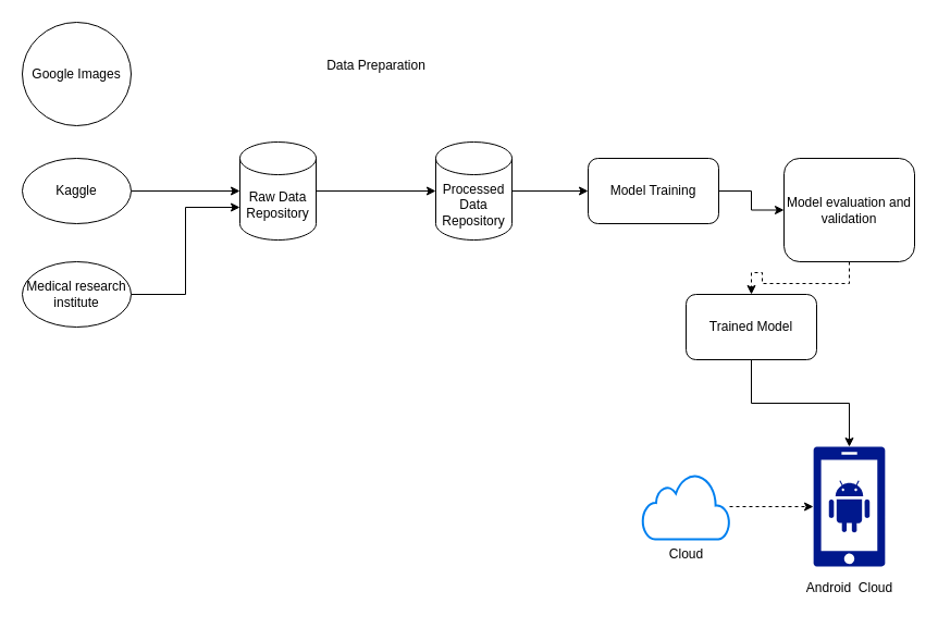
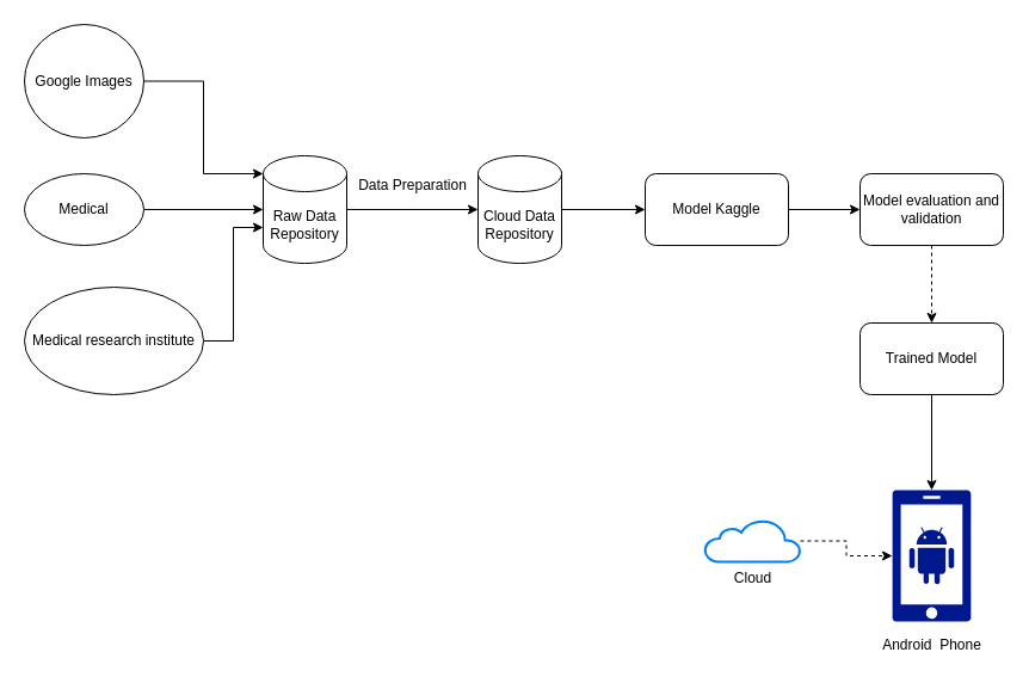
- <mxCell id="21" value="Data Preparation" style="text;html=1;align=center;verticalAlign=middle;resizable=0;points=[];autosize=1;strokeColor=none;fillColor=none;" vertex="1" parent="1"><mxGeometry x="290" y="45" width="110" height="30" as="geometry" /></mxCell>
+ <mxCell id="21" value="Data Preparation" style="text;html=1;align=center;verticalAlign=middle;resizable=0;points=[];autosize=1;strokeColor=none;fillColor=none;" vertex="1" parent="1"><mxGeometry x="290" y="140" width="110" height="30" as="geometry" /></mxCell>
+ <mxCell id="2" value="" style="edgeStyle=orthogonalEdgeStyle;rounded=0;orthogonalLoop=1;jettySize=auto;html=1;entryX=0;entryY=0;entryDx=0;entryDy=15;entryPerimeter=0;" edge="1" parent="1" source="3" target="8"><mxGeometry relative="1" as="geometry"><mxPoint x="210" y="50" as="targetPoint" /></mxGeometry></mxCell>
- <mxCell id="5" value="Kaggle" style="ellipse;whiteSpace=wrap;html=1;" vertex="1" parent="1"><mxGeometry x="20" y="145" width="100" height="60" as="geometry" /></mxCell>
+ <mxCell id="5" value="Medical" style="ellipse;whiteSpace=wrap;html=1;" vertex="1" parent="1"><mxGeometry x="20" y="145" width="100" height="60" as="geometry" /></mxCell>
- <mxCell id="13" value="Model Training" style="rounded=1;whiteSpace=wrap;html=1;" vertex="1" parent="1"><mxGeometry x="540" y="145" width="120" height="60" as="geometry" /></mxCell>
+ <mxCell id="13" value="Model Kaggle" style="rounded=1;whiteSpace=wrap;html=1;" vertex="1" parent="1"><mxGeometry x="540" y="145" width="120" height="60" as="geometry" /></mxCell>
- <mxCell id="10" value="Processed Data Repository" style="shape=cylinder3;whiteSpace=wrap;html=1;boundedLbl=1;backgroundOutline=1;size=15;" vertex="1" parent="1"><mxGeometry x="400" y="130" width="70" height="90" as="geometry" /></mxCell>
+ <mxCell id="10" value="Cloud Data Repository" style="shape=cylinder3;whiteSpace=wrap;html=1;boundedLbl=1;backgroundOutline=1;size=15;" vertex="1" parent="1"><mxGeometry x="400" y="130" width="70" height="90" as="geometry" /></mxCell>
- <mxCell id="15" value="Model evaluation and validation" style="rounded=1;whiteSpace=wrap;html=1;" vertex="1" parent="1"><mxGeometry x="720" y="145" width="120" height="95" as="geometry" /></mxCell>
+ <mxCell id="15" value="Model evaluation and validation" style="rounded=1;whiteSpace=wrap;html=1;" vertex="1" parent="1"><mxGeometry x="720" y="145" width="120" height="60" as="geometry" /></mxCell>
- <mxCell id="7" value="Medical research institute" style="ellipse;whiteSpace=wrap;html=1;" vertex="1" parent="1"><mxGeometry x="20" y="240" width="100" height="60" as="geometry" /></mxCell>
+ <mxCell id="7" value="Medical research institute" style="ellipse;whiteSpace=wrap;html=1;" vertex="1" parent="1"><mxGeometry x="20" y="240" width="150" height="90" as="geometry" /></mxCell>
- <mxCell id="17" value="Trained Model" style="rounded=1;whiteSpace=wrap;html=1;" vertex="1" parent="1"><mxGeometry x="630" y="270" width="120" height="60" as="geometry" /></mxCell>
+ <mxCell id="17" value="Trained Model" style="rounded=1;whiteSpace=wrap;html=1;" vertex="1" parent="1"><mxGeometry x="720" y="270" width="120" height="60" as="geometry" /></mxCell>
- <mxCell id="20" value="Cloud" style="html=1;verticalLabelPosition=bottom;align=center;labelBackgroundColor=#ffffff;verticalAlign=top;strokeWidth=2;strokeColor=#0080F0;shadow=0;dashed=0;shape=mxgraph.ios7.icons.cloud;" vertex="1" parent="1"><mxGeometry x="590" y="435" width="80" height="60" as="geometry" /></mxCell>
+ <mxCell id="20" value="Cloud" style="html=1;verticalLabelPosition=bottom;align=center;labelBackgroundColor=#ffffff;verticalAlign=top;strokeWidth=2;strokeColor=#0080F0;shadow=0;dashed=0;shape=mxgraph.ios7.icons.cloud;" vertex="1" parent="1"><mxGeometry x="590" y="435" width="80" height="35" as="geometry" /></mxCell>
- <mxCell id="22" value="Android&amp;nbsp; Cloud" style="text;html=1;align=center;verticalAlign=middle;resizable=0;points=[];autosize=1;strokeColor=none;fillColor=none;" vertex="1" parent="1"><mxGeometry x="725" y="525" width="110" height="30" as="geometry" /></mxCell>
+ <mxCell id="22" value="Android&amp;nbsp; Phone" style="text;html=1;align=center;verticalAlign=middle;resizable=0;points=[];autosize=1;strokeColor=none;fillColor=none;" vertex="1" parent="1"><mxGeometry x="725" y="525" width="110" height="30" as="geometry" /></mxCell>
